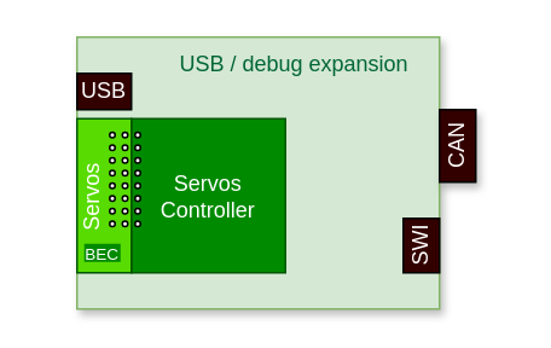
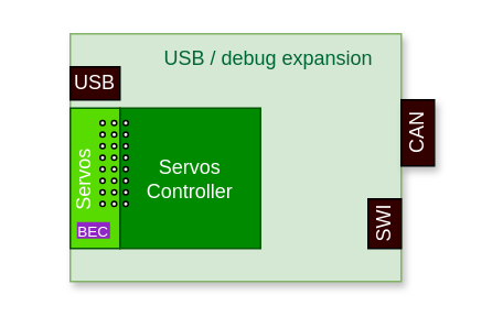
- <mxCell id="37" value="&lt;font style=&quot;font-size: 9px;&quot;&gt;BEC&lt;/font&gt;" style="rounded=0;whiteSpace=wrap;html=1;fontSize=10;fillColor=#008a00;strokeColor=none;fontColor=#FFFFFF;" parent="1" vertex="1"><mxGeometry x="46" y="134" width="20" height="10" as="geometry" /></mxCell>
+ <mxCell id="37" value="&lt;font style=&quot;font-size: 9px;&quot;&gt;BEC&lt;/font&gt;" style="rounded=0;whiteSpace=wrap;html=1;fontSize=10;fillColor=#9026c5;strokeColor=none;fontColor=#FFFFFF;" parent="1" vertex="1"><mxGeometry x="46" y="134" width="20" height="10" as="geometry" /></mxCell>
